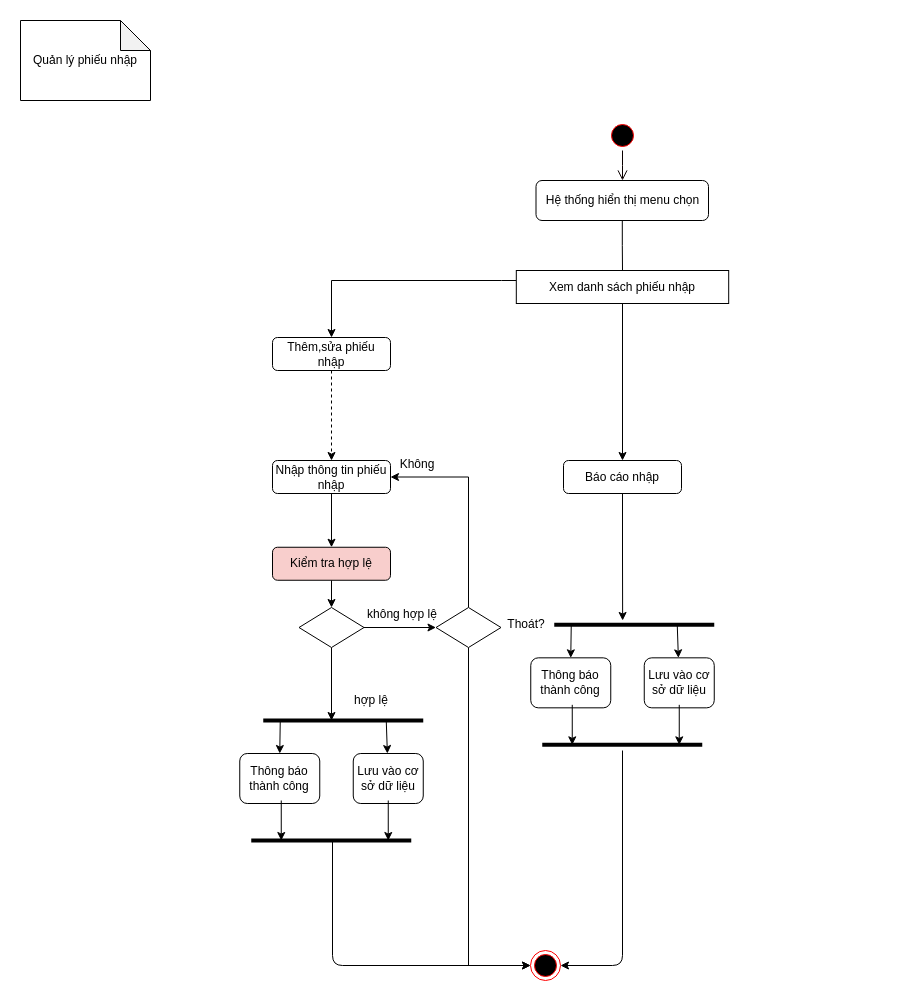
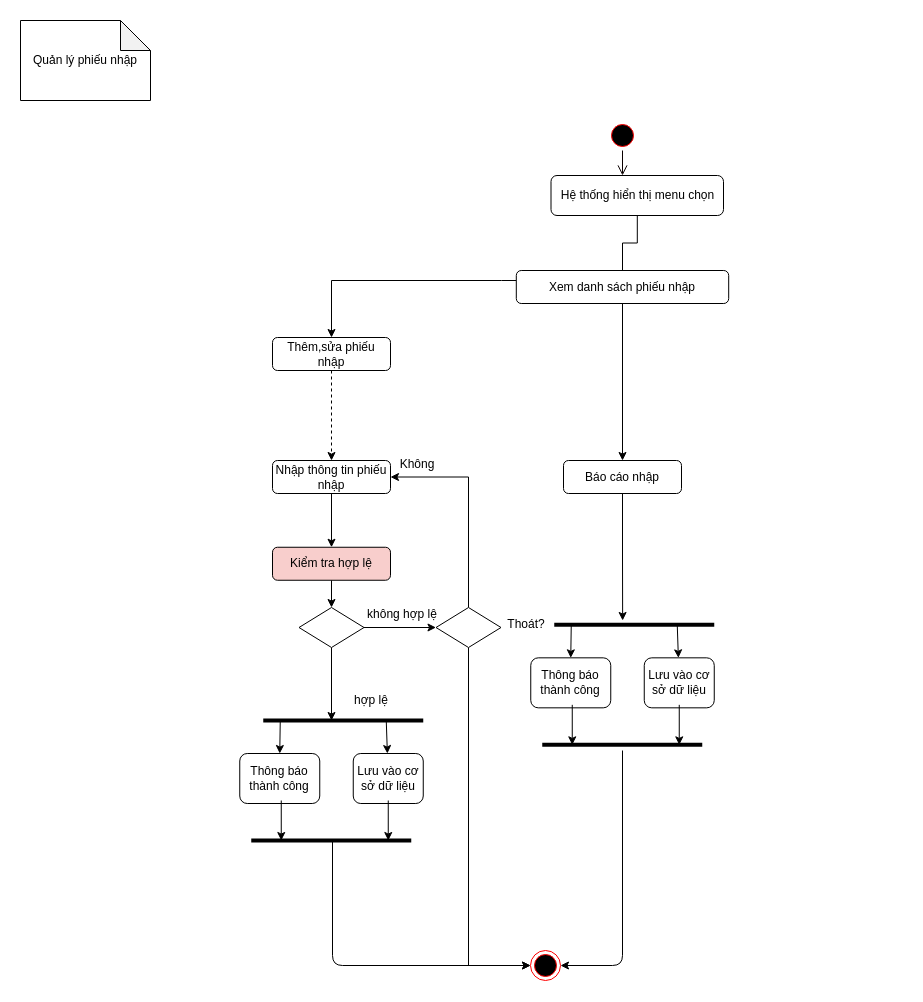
- <mxCell id="6" value="Hệ thống hiển thị menu chọn" style="rounded=1;whiteSpace=wrap;html=1;" parent="1" vertex="1"><mxGeometry x="535.5" y="180" width="172.5" height="40" as="geometry" /></mxCell>
+ <mxCell id="6" value="Hệ thống hiển thị menu chọn" style="rounded=1;whiteSpace=wrap;html=1;" parent="1" vertex="1"><mxGeometry x="550.5" y="175" width="172.5" height="40" as="geometry" /></mxCell>
- <mxCell id="11" value="Xem danh sách phiếu nhập" style="whiteSpace=wrap;html=1;rounded=0;" parent="1" vertex="1"><mxGeometry x="515.81" y="270" width="212.38" height="33" as="geometry" /></mxCell>
+ <mxCell id="11" value="Xem danh sách phiếu nhập" style="rounded=1;whiteSpace=wrap;html=1;" parent="1" vertex="1"><mxGeometry x="515.81" y="270" width="212.38" height="33" as="geometry" /></mxCell>
